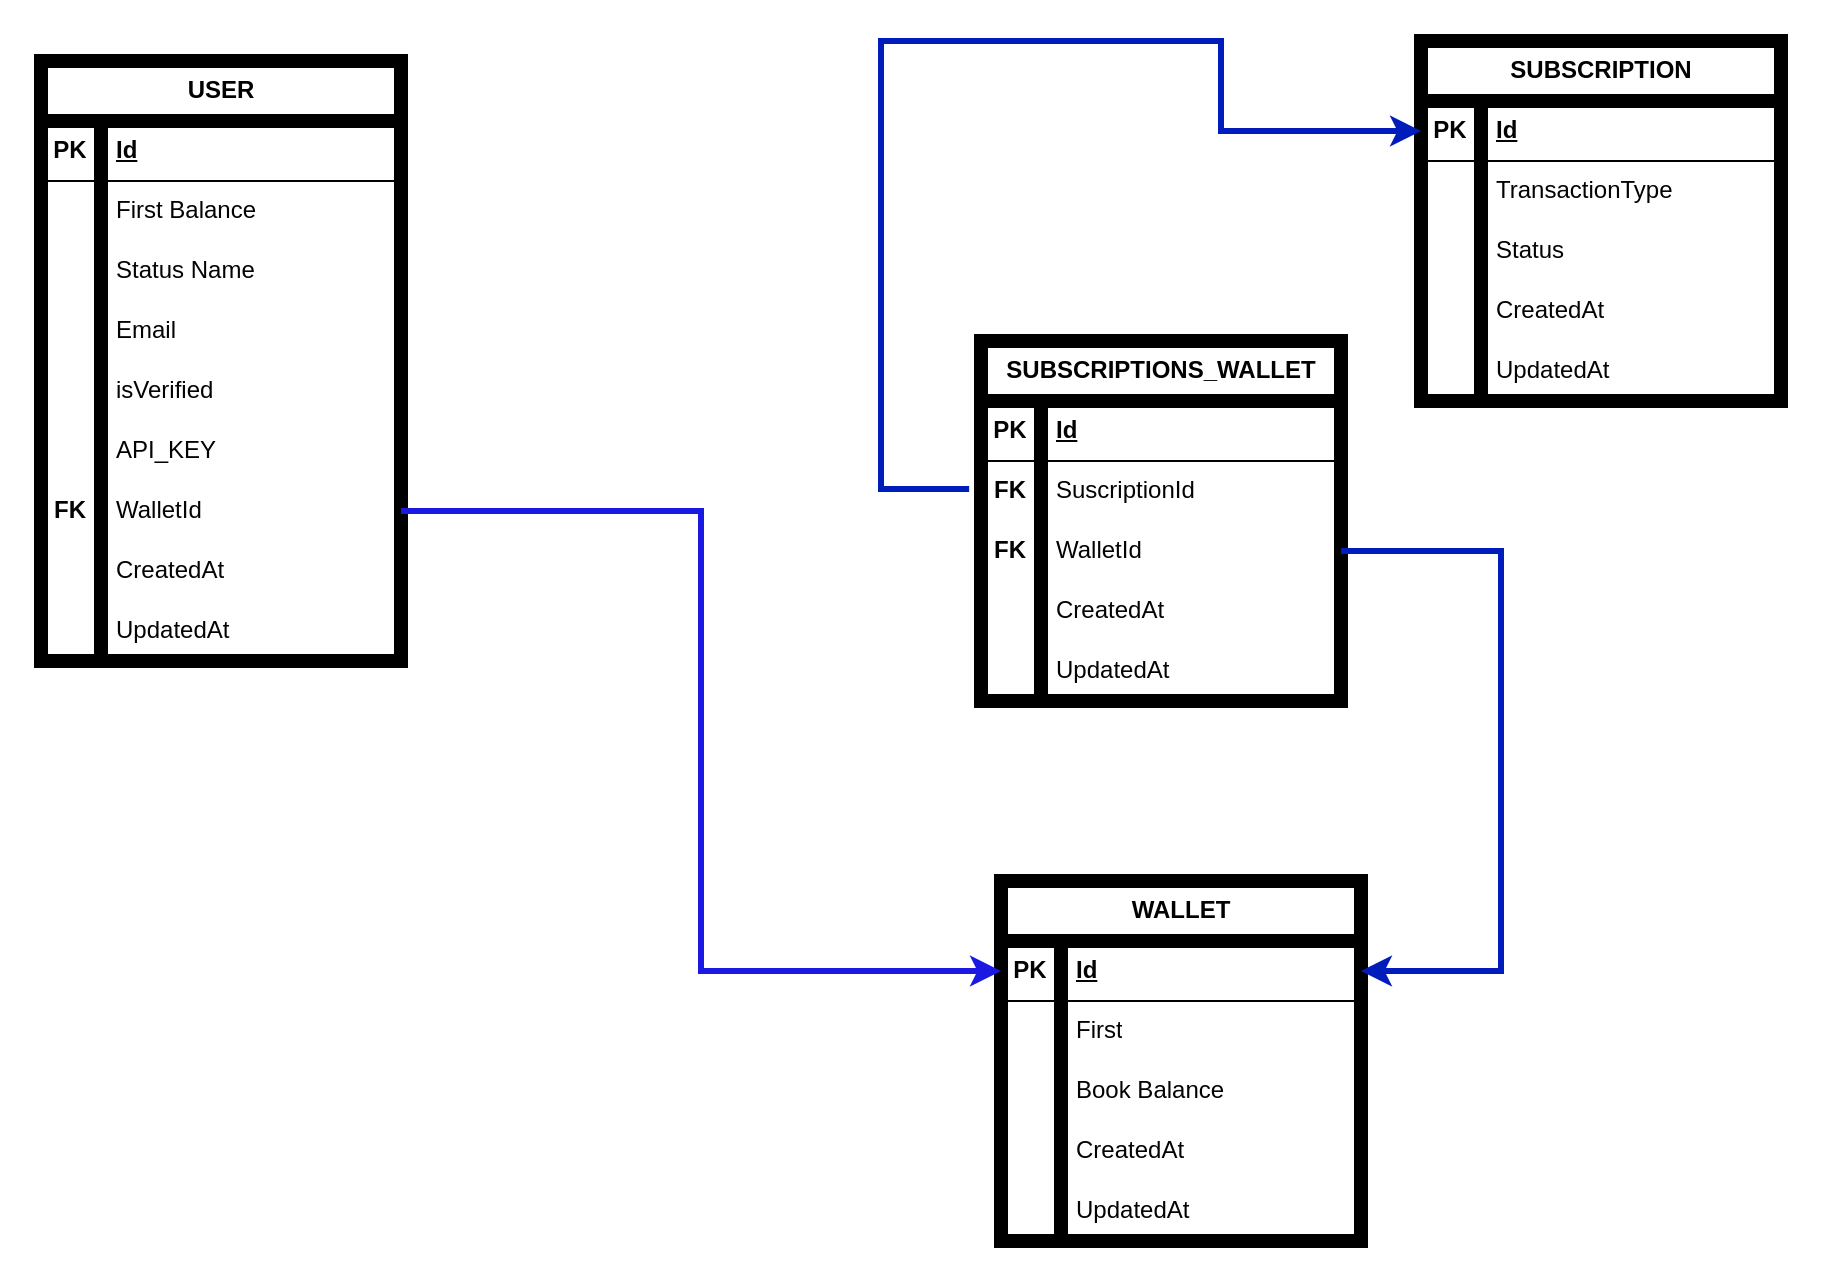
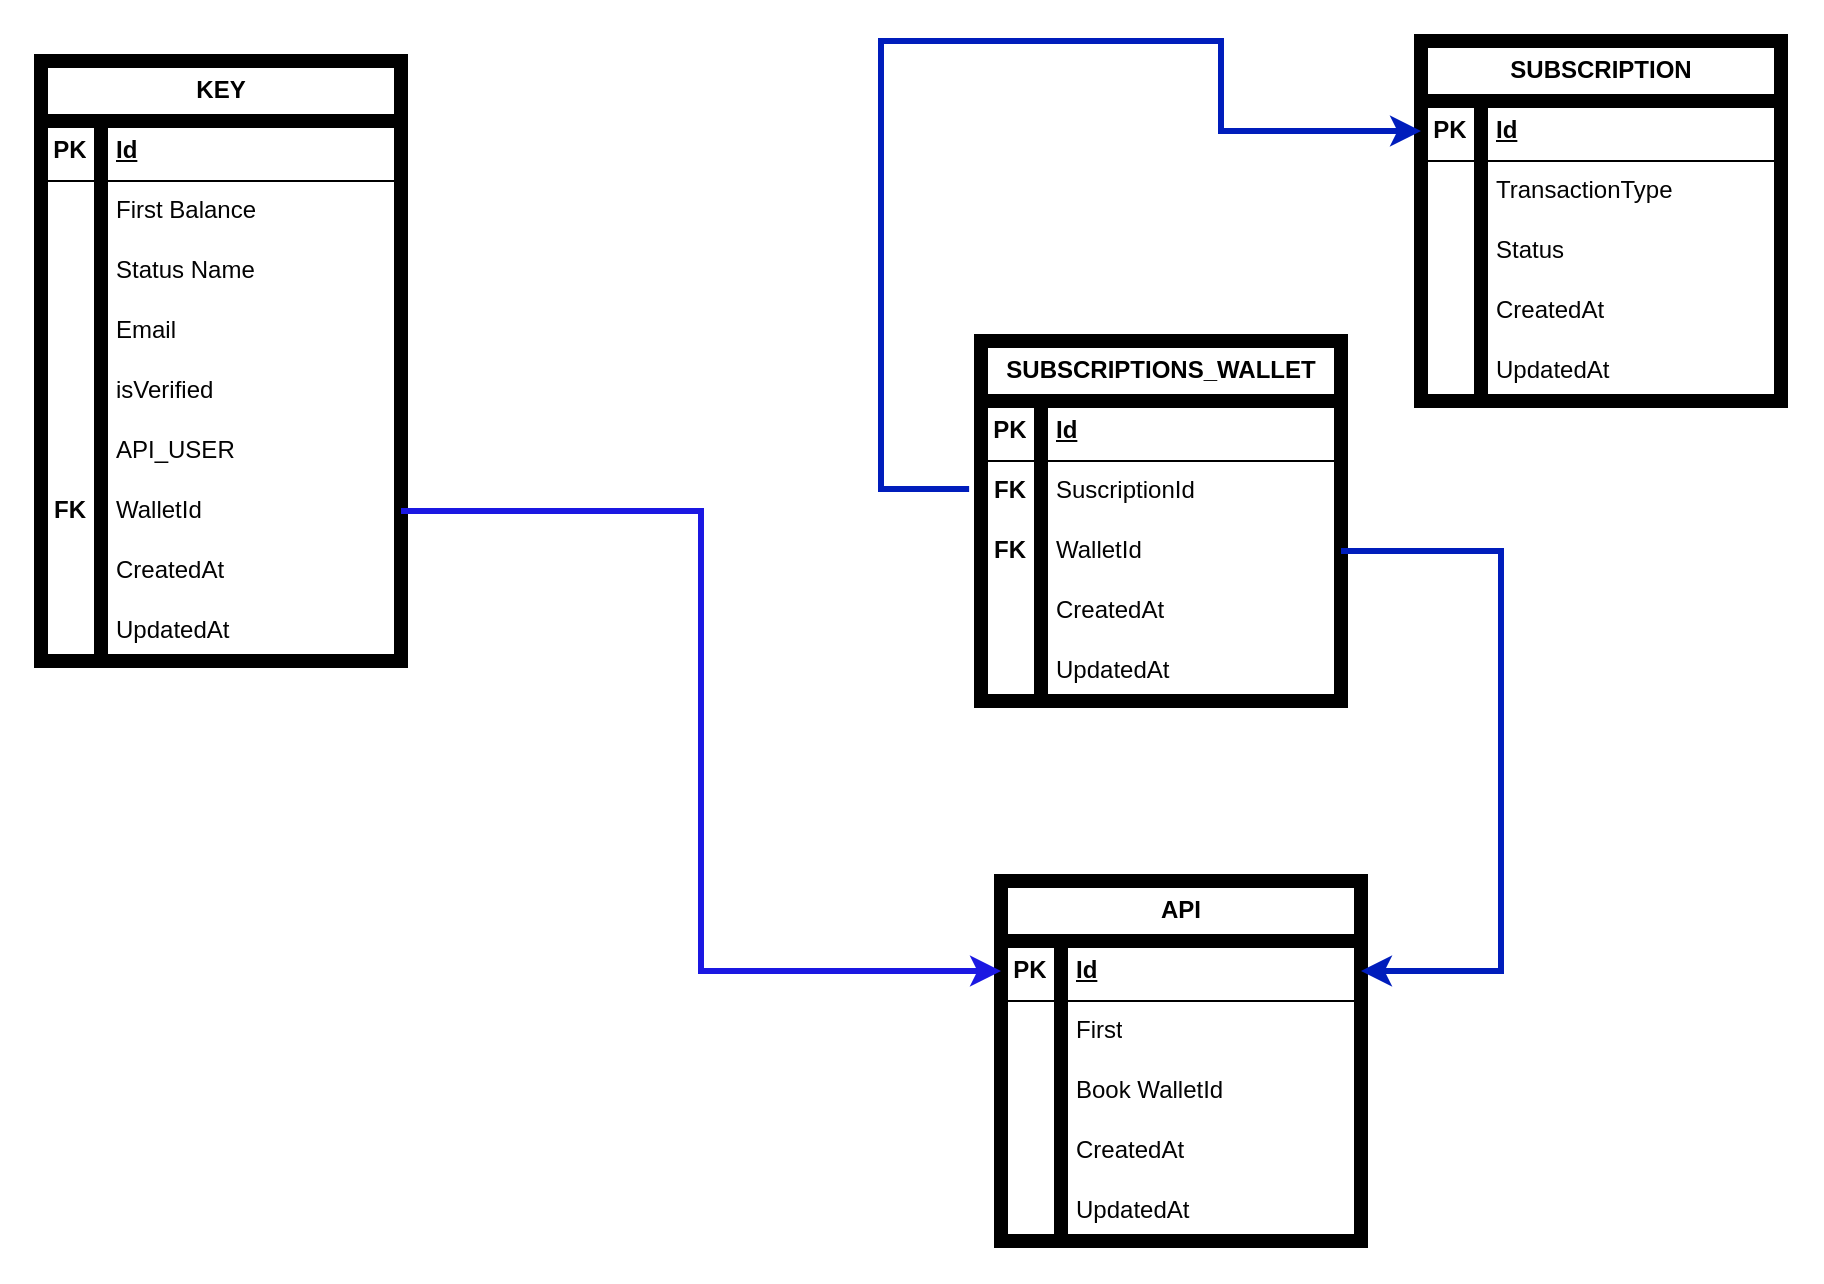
- <mxCell id="2" value="USER" style="shape=table;startSize=30;container=1;collapsible=1;childLayout=tableLayout;fixedRows=1;rowLines=0;fontStyle=1;align=center;resizeLast=1;html=1;fillColor=#FFFFFF;fontColor=#000000;strokeWidth=7;strokeColor=#000000;" vertex="1" parent="1"><mxGeometry x="20" y="30" width="180" height="300" as="geometry" /></mxCell>
+ <mxCell id="2" value="KEY" style="shape=table;startSize=30;container=1;collapsible=1;childLayout=tableLayout;fixedRows=1;rowLines=0;fontStyle=1;align=center;resizeLast=1;html=1;fillColor=#FFFFFF;fontColor=#000000;strokeWidth=7;strokeColor=#000000;" vertex="1" parent="1"><mxGeometry x="20" y="30" width="180" height="300" as="geometry" /></mxCell>
- <mxCell id="20" value="API_KEY" style="shape=partialRectangle;connectable=0;fillColor=none;top=0;left=0;bottom=0;right=0;align=left;spacingLeft=6;overflow=hidden;whiteSpace=wrap;html=1;fontColor=#030303;" vertex="1" parent="18"><mxGeometry x="30" width="150" height="30" as="geometry"><mxRectangle width="150" height="30" as="alternateBounds" /></mxGeometry></mxCell>
+ <mxCell id="20" value="API_USER" style="shape=partialRectangle;connectable=0;fillColor=none;top=0;left=0;bottom=0;right=0;align=left;spacingLeft=6;overflow=hidden;whiteSpace=wrap;html=1;fontColor=#030303;" vertex="1" parent="18"><mxGeometry x="30" width="150" height="30" as="geometry"><mxRectangle width="150" height="30" as="alternateBounds" /></mxGeometry></mxCell>
- <mxCell id="30" value="WALLET" style="shape=table;startSize=30;container=1;collapsible=1;childLayout=tableLayout;fixedRows=1;rowLines=0;fontStyle=1;align=center;resizeLast=1;html=1;fillColor=#FFFFFF;fontColor=#000000;strokeWidth=7;strokeColor=#000000;" vertex="1" parent="1"><mxGeometry x="500" y="440" width="180" height="180" as="geometry" /></mxCell>
+ <mxCell id="30" value="API" style="shape=table;startSize=30;container=1;collapsible=1;childLayout=tableLayout;fixedRows=1;rowLines=0;fontStyle=1;align=center;resizeLast=1;html=1;fillColor=#FFFFFF;fontColor=#000000;strokeWidth=7;strokeColor=#000000;" vertex="1" parent="1"><mxGeometry x="500" y="440" width="180" height="180" as="geometry" /></mxCell>
- <mxCell id="39" value="Book Balance" style="shape=partialRectangle;connectable=0;fillColor=none;top=0;left=0;bottom=0;right=0;align=left;spacingLeft=6;overflow=hidden;whiteSpace=wrap;html=1;fontColor=#030303;" vertex="1" parent="37"><mxGeometry x="30" width="150" height="30" as="geometry"><mxRectangle width="150" height="30" as="alternateBounds" /></mxGeometry></mxCell>
+ <mxCell id="39" value="Book WalletId" style="shape=partialRectangle;connectable=0;fillColor=none;top=0;left=0;bottom=0;right=0;align=left;spacingLeft=6;overflow=hidden;whiteSpace=wrap;html=1;fontColor=#030303;" vertex="1" parent="37"><mxGeometry x="30" width="150" height="30" as="geometry"><mxRectangle width="150" height="30" as="alternateBounds" /></mxGeometry></mxCell>
